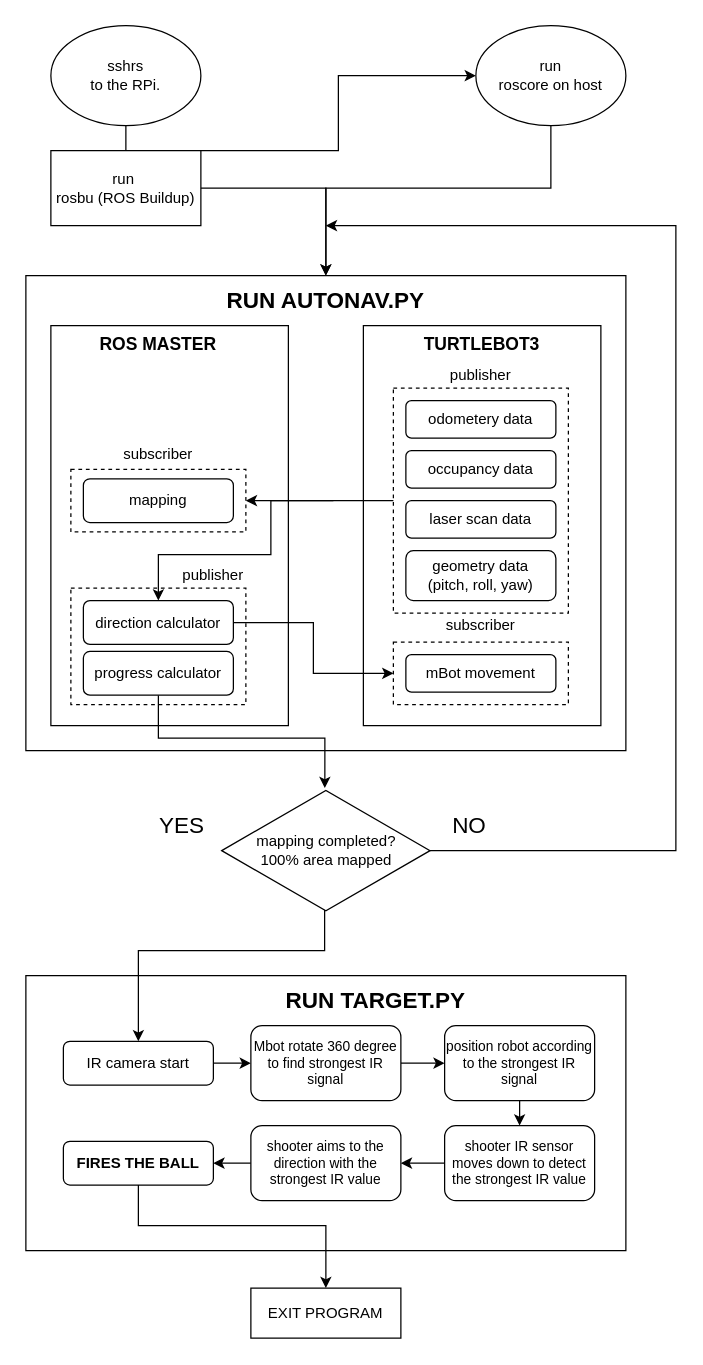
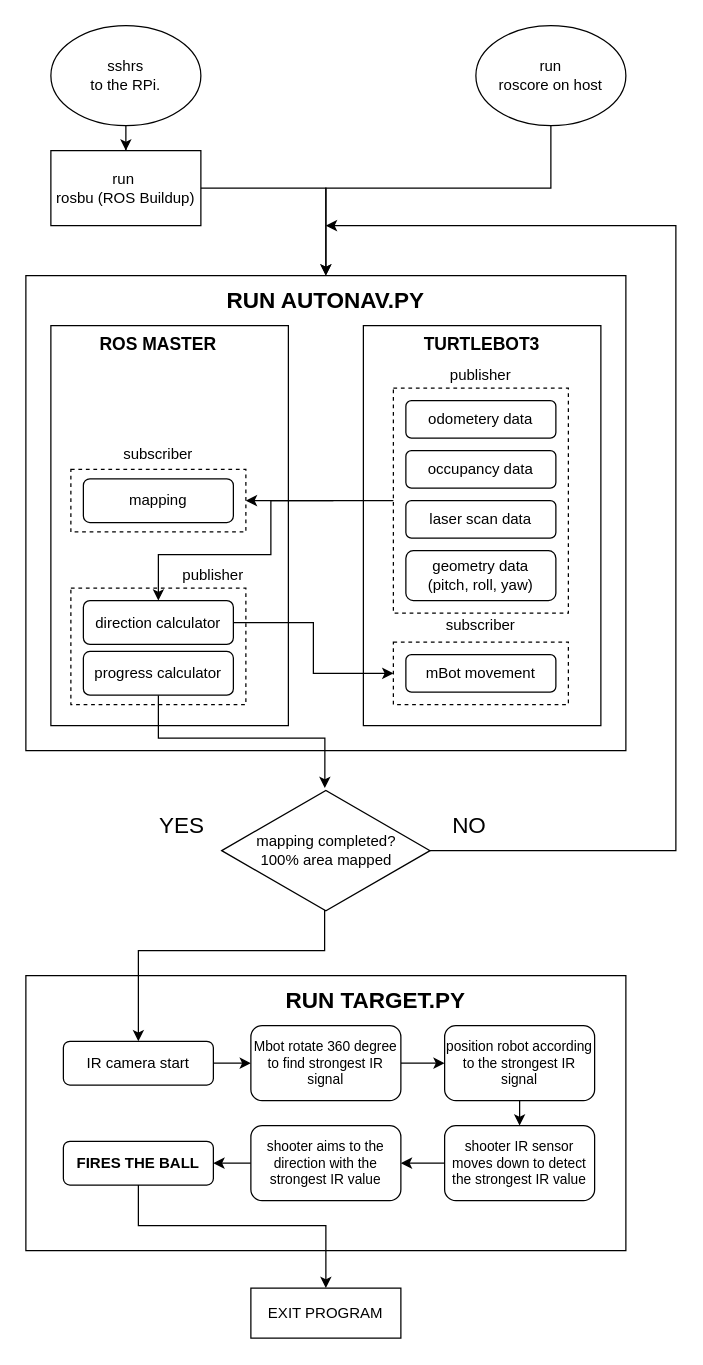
- <mxCell id="9" style="edgeStyle=orthogonalEdgeStyle;rounded=0;orthogonalLoop=1;jettySize=auto;html=1;exitX=0.5;exitY=1;exitDx=0;exitDy=0;" parent="1" source="10" target="12" edge="1"><mxGeometry relative="1" as="geometry" /></mxCell>
+ <mxCell id="9" style="edgeStyle=orthogonalEdgeStyle;rounded=0;orthogonalLoop=1;jettySize=auto;html=1;exitX=0.5;exitY=1;exitDx=0;exitDy=0;" parent="1" source="10" target="14" edge="1"><mxGeometry relative="1" as="geometry" /></mxCell>
